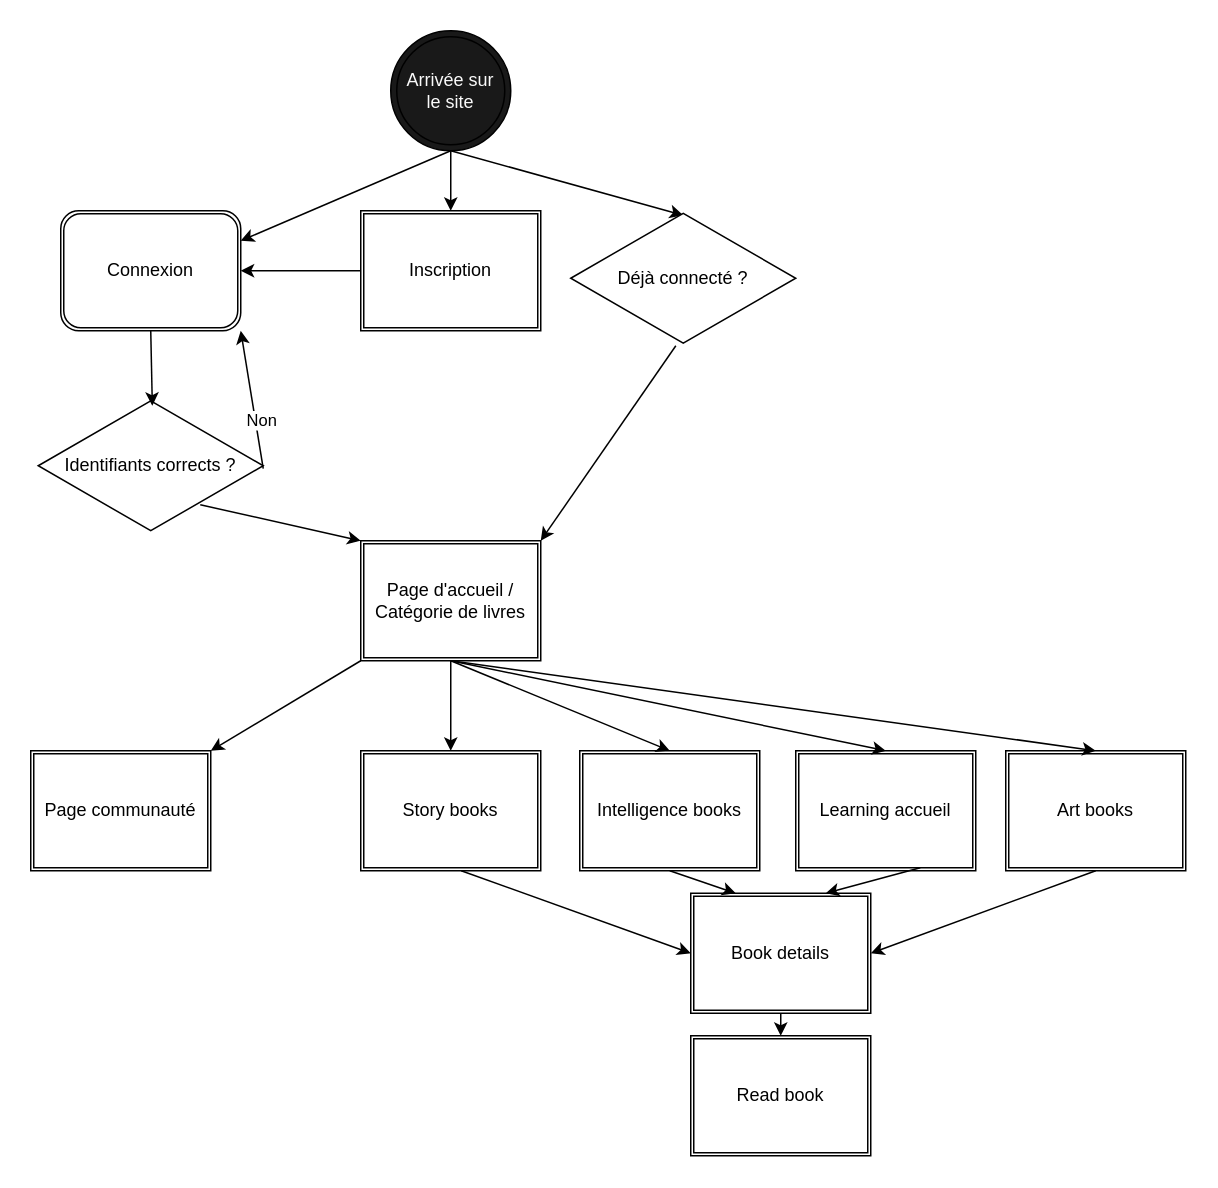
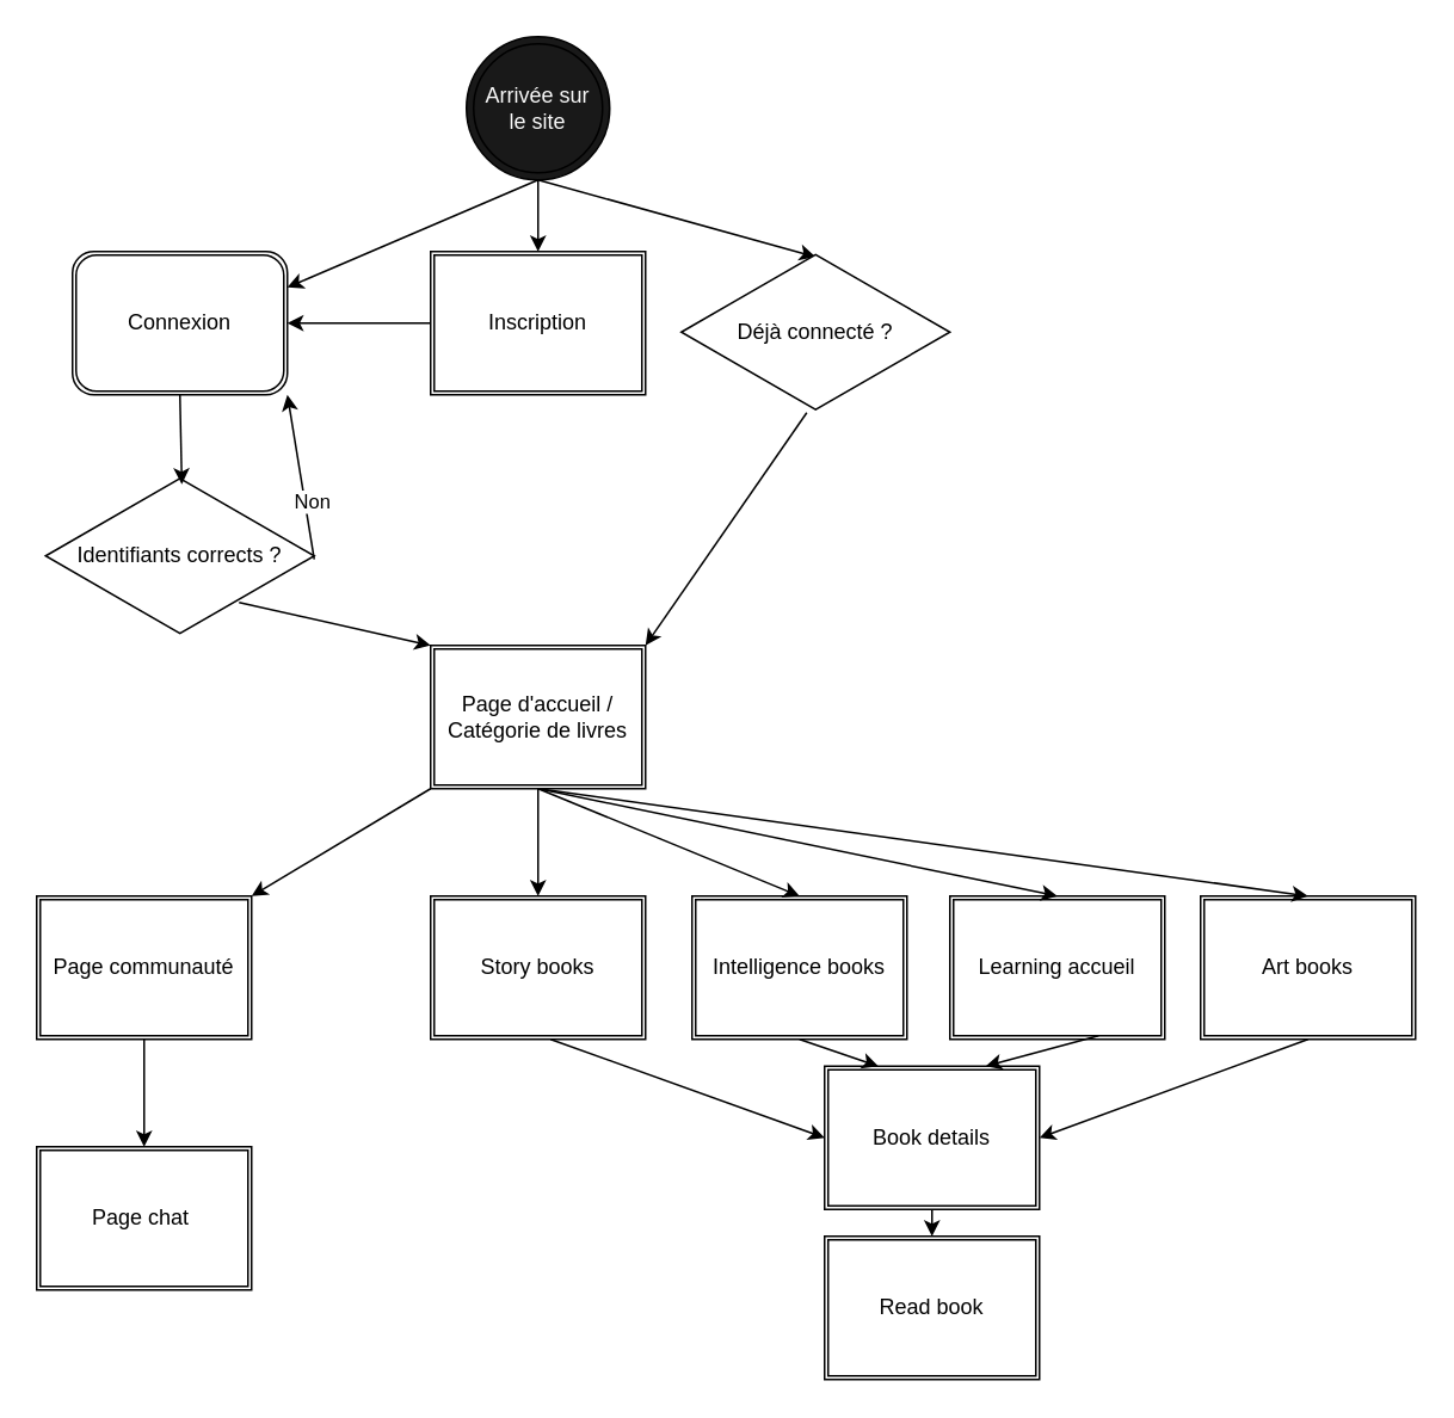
+ <mxCell id="20" value="" style="endArrow=classic;html=1;rounded=0;exitX=0.5;exitY=1;exitDx=0;exitDy=0;entryX=0.5;entryY=0;entryDx=0;entryDy=0;" edge="1" parent="1" source="17" target="19"><mxGeometry width="50" height="50" relative="1" as="geometry"><mxPoint x="80" y="700" as="sourcePoint" /><mxPoint x="130" y="650" as="targetPoint" /></mxGeometry></mxCell>
+ <mxCell id="19" value="Page chat&amp;nbsp;" style="shape=ext;double=1;rounded=0;whiteSpace=wrap;html=1;" vertex="1" parent="1"><mxGeometry x="20" y="640" width="120" height="80" as="geometry" /></mxCell>
